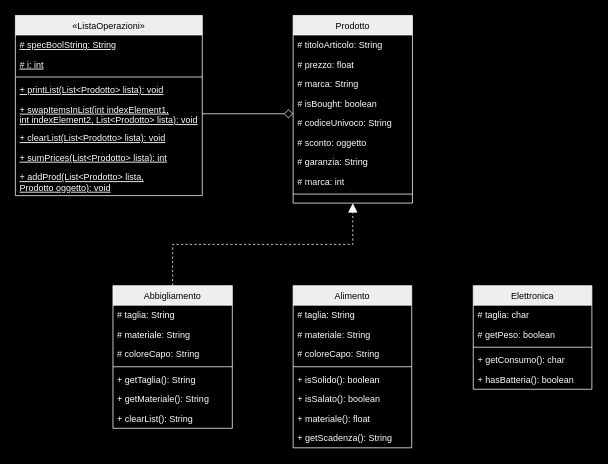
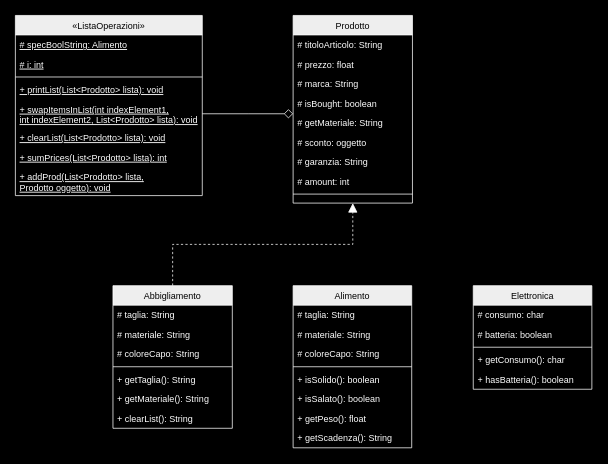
- <mxCell id="13" value="# specBoolString: String&#10;" style="text;align=left;verticalAlign=top;spacingLeft=4;spacingRight=4;overflow=hidden;rotatable=0;points=[[0,0.5],[1,0.5]];portConstraint=eastwest;fontStyle=4;rounded=0;labelBackgroundColor=none;fontColor=#FFFFFF;" parent="12" vertex="1"><mxGeometry y="26" width="249" height="26" as="geometry" /></mxCell>
+ <mxCell id="13" value="# specBoolString: Alimento&#10;" style="text;align=left;verticalAlign=top;spacingLeft=4;spacingRight=4;overflow=hidden;rotatable=0;points=[[0,0.5],[1,0.5]];portConstraint=eastwest;fontStyle=4;rounded=0;labelBackgroundColor=none;fontColor=#FFFFFF;" parent="12" vertex="1"><mxGeometry y="26" width="249" height="26" as="geometry" /></mxCell>
- <mxCell id="7" value="# codiceUnivoco: String&#10;" style="text;align=left;verticalAlign=top;spacingLeft=4;spacingRight=4;overflow=hidden;rotatable=0;points=[[0,0.5],[1,0.5]];portConstraint=eastwest;rounded=0;labelBackgroundColor=none;fontColor=#FFFFFF;" parent="2" vertex="1"><mxGeometry y="130" width="159" height="26" as="geometry" /></mxCell>
+ <mxCell id="7" value="# getMateriale: String&#10;" style="text;align=left;verticalAlign=top;spacingLeft=4;spacingRight=4;overflow=hidden;rotatable=0;points=[[0,0.5],[1,0.5]];portConstraint=eastwest;rounded=0;labelBackgroundColor=none;fontColor=#FFFFFF;" parent="2" vertex="1"><mxGeometry y="130" width="159" height="26" as="geometry" /></mxCell>
- <mxCell id="10" value="# marca: int&#10;&#10;" style="text;align=left;verticalAlign=top;spacingLeft=4;spacingRight=4;overflow=hidden;rotatable=0;points=[[0,0.5],[1,0.5]];portConstraint=eastwest;rounded=0;labelBackgroundColor=none;fontColor=#FFFFFF;" parent="2" vertex="1"><mxGeometry y="208" width="159" height="26" as="geometry" /></mxCell>
+ <mxCell id="10" value="# amount: int&#10;&#10;" style="text;align=left;verticalAlign=top;spacingLeft=4;spacingRight=4;overflow=hidden;rotatable=0;points=[[0,0.5],[1,0.5]];portConstraint=eastwest;rounded=0;labelBackgroundColor=none;fontColor=#FFFFFF;" parent="2" vertex="1"><mxGeometry y="208" width="159" height="26" as="geometry" /></mxCell>
- <mxCell id="40" value="# taglia: char&#10;" style="text;align=left;verticalAlign=top;spacingLeft=4;spacingRight=4;overflow=hidden;rotatable=0;points=[[0,0.5],[1,0.5]];portConstraint=eastwest;rounded=0;labelBackgroundColor=none;fontColor=#FFFFFF;" parent="39" vertex="1"><mxGeometry y="26" width="158" height="26" as="geometry" /></mxCell>
+ <mxCell id="40" value="# consumo: char&#10;" style="text;align=left;verticalAlign=top;spacingLeft=4;spacingRight=4;overflow=hidden;rotatable=0;points=[[0,0.5],[1,0.5]];portConstraint=eastwest;rounded=0;labelBackgroundColor=none;fontColor=#FFFFFF;" parent="39" vertex="1"><mxGeometry y="26" width="158" height="26" as="geometry" /></mxCell>
- <mxCell id="41" value="# getPeso: boolean&#10;" style="text;align=left;verticalAlign=top;spacingLeft=4;spacingRight=4;overflow=hidden;rotatable=0;points=[[0,0.5],[1,0.5]];portConstraint=eastwest;rounded=0;labelBackgroundColor=none;fontColor=#FFFFFF;" parent="39" vertex="1"><mxGeometry y="52" width="158" height="26" as="geometry" /></mxCell>
+ <mxCell id="41" value="# batteria: boolean&#10;" style="text;align=left;verticalAlign=top;spacingLeft=4;spacingRight=4;overflow=hidden;rotatable=0;points=[[0,0.5],[1,0.5]];portConstraint=eastwest;rounded=0;labelBackgroundColor=none;fontColor=#FFFFFF;" parent="39" vertex="1"><mxGeometry y="52" width="158" height="26" as="geometry" /></mxCell>
- <mxCell id="37" value="+ materiale(): float&#10;" style="text;align=left;verticalAlign=top;spacingLeft=4;spacingRight=4;overflow=hidden;rotatable=0;points=[[0,0.5],[1,0.5]];portConstraint=eastwest;rounded=0;labelBackgroundColor=none;fontColor=#FFFFFF;" parent="30" vertex="1"><mxGeometry y="164" width="158" height="26" as="geometry" /></mxCell>
+ <mxCell id="37" value="+ getPeso(): float&#10;" style="text;align=left;verticalAlign=top;spacingLeft=4;spacingRight=4;overflow=hidden;rotatable=0;points=[[0,0.5],[1,0.5]];portConstraint=eastwest;rounded=0;labelBackgroundColor=none;fontColor=#FFFFFF;" parent="30" vertex="1"><mxGeometry y="164" width="158" height="26" as="geometry" /></mxCell>
